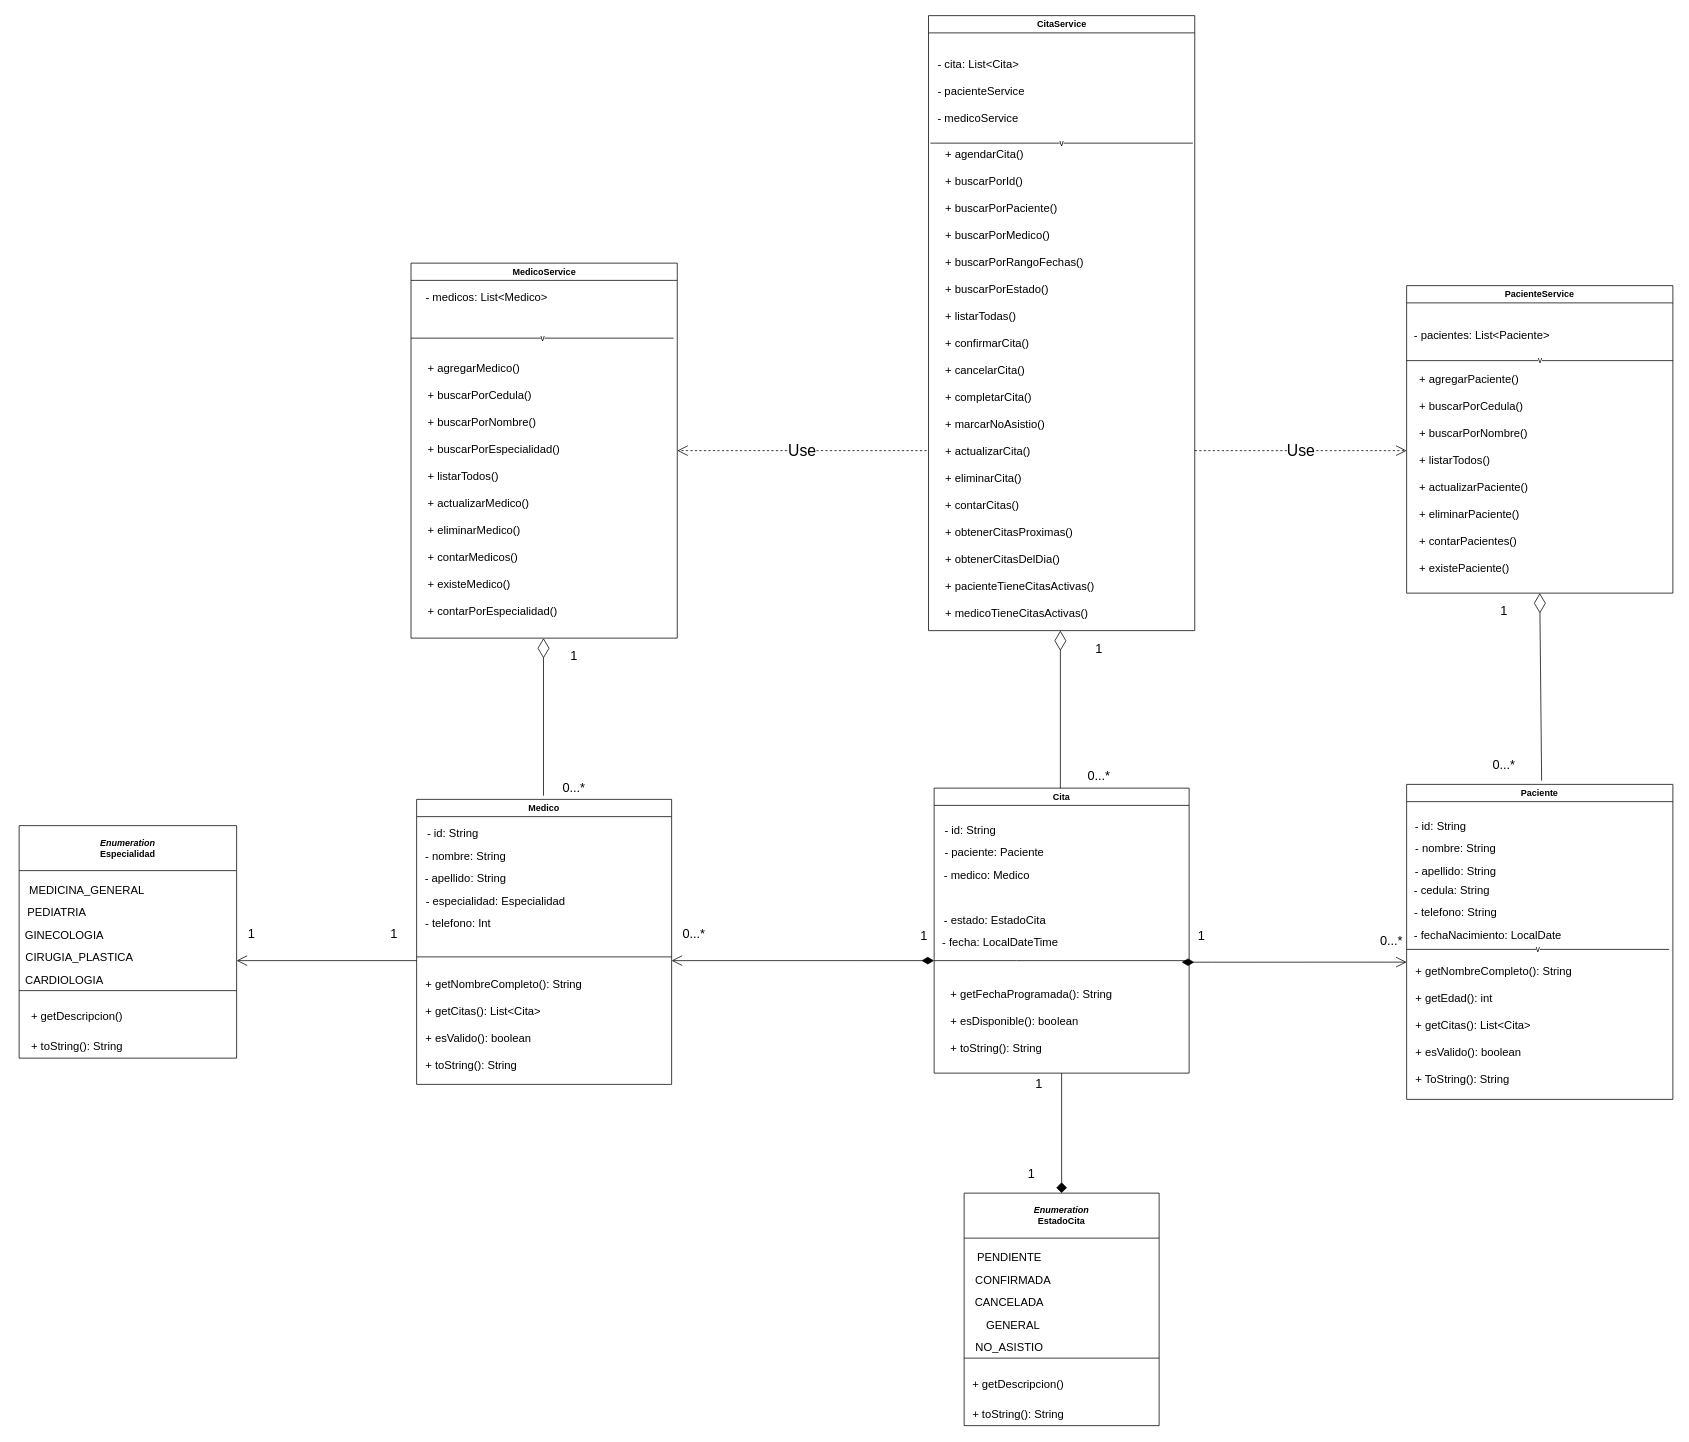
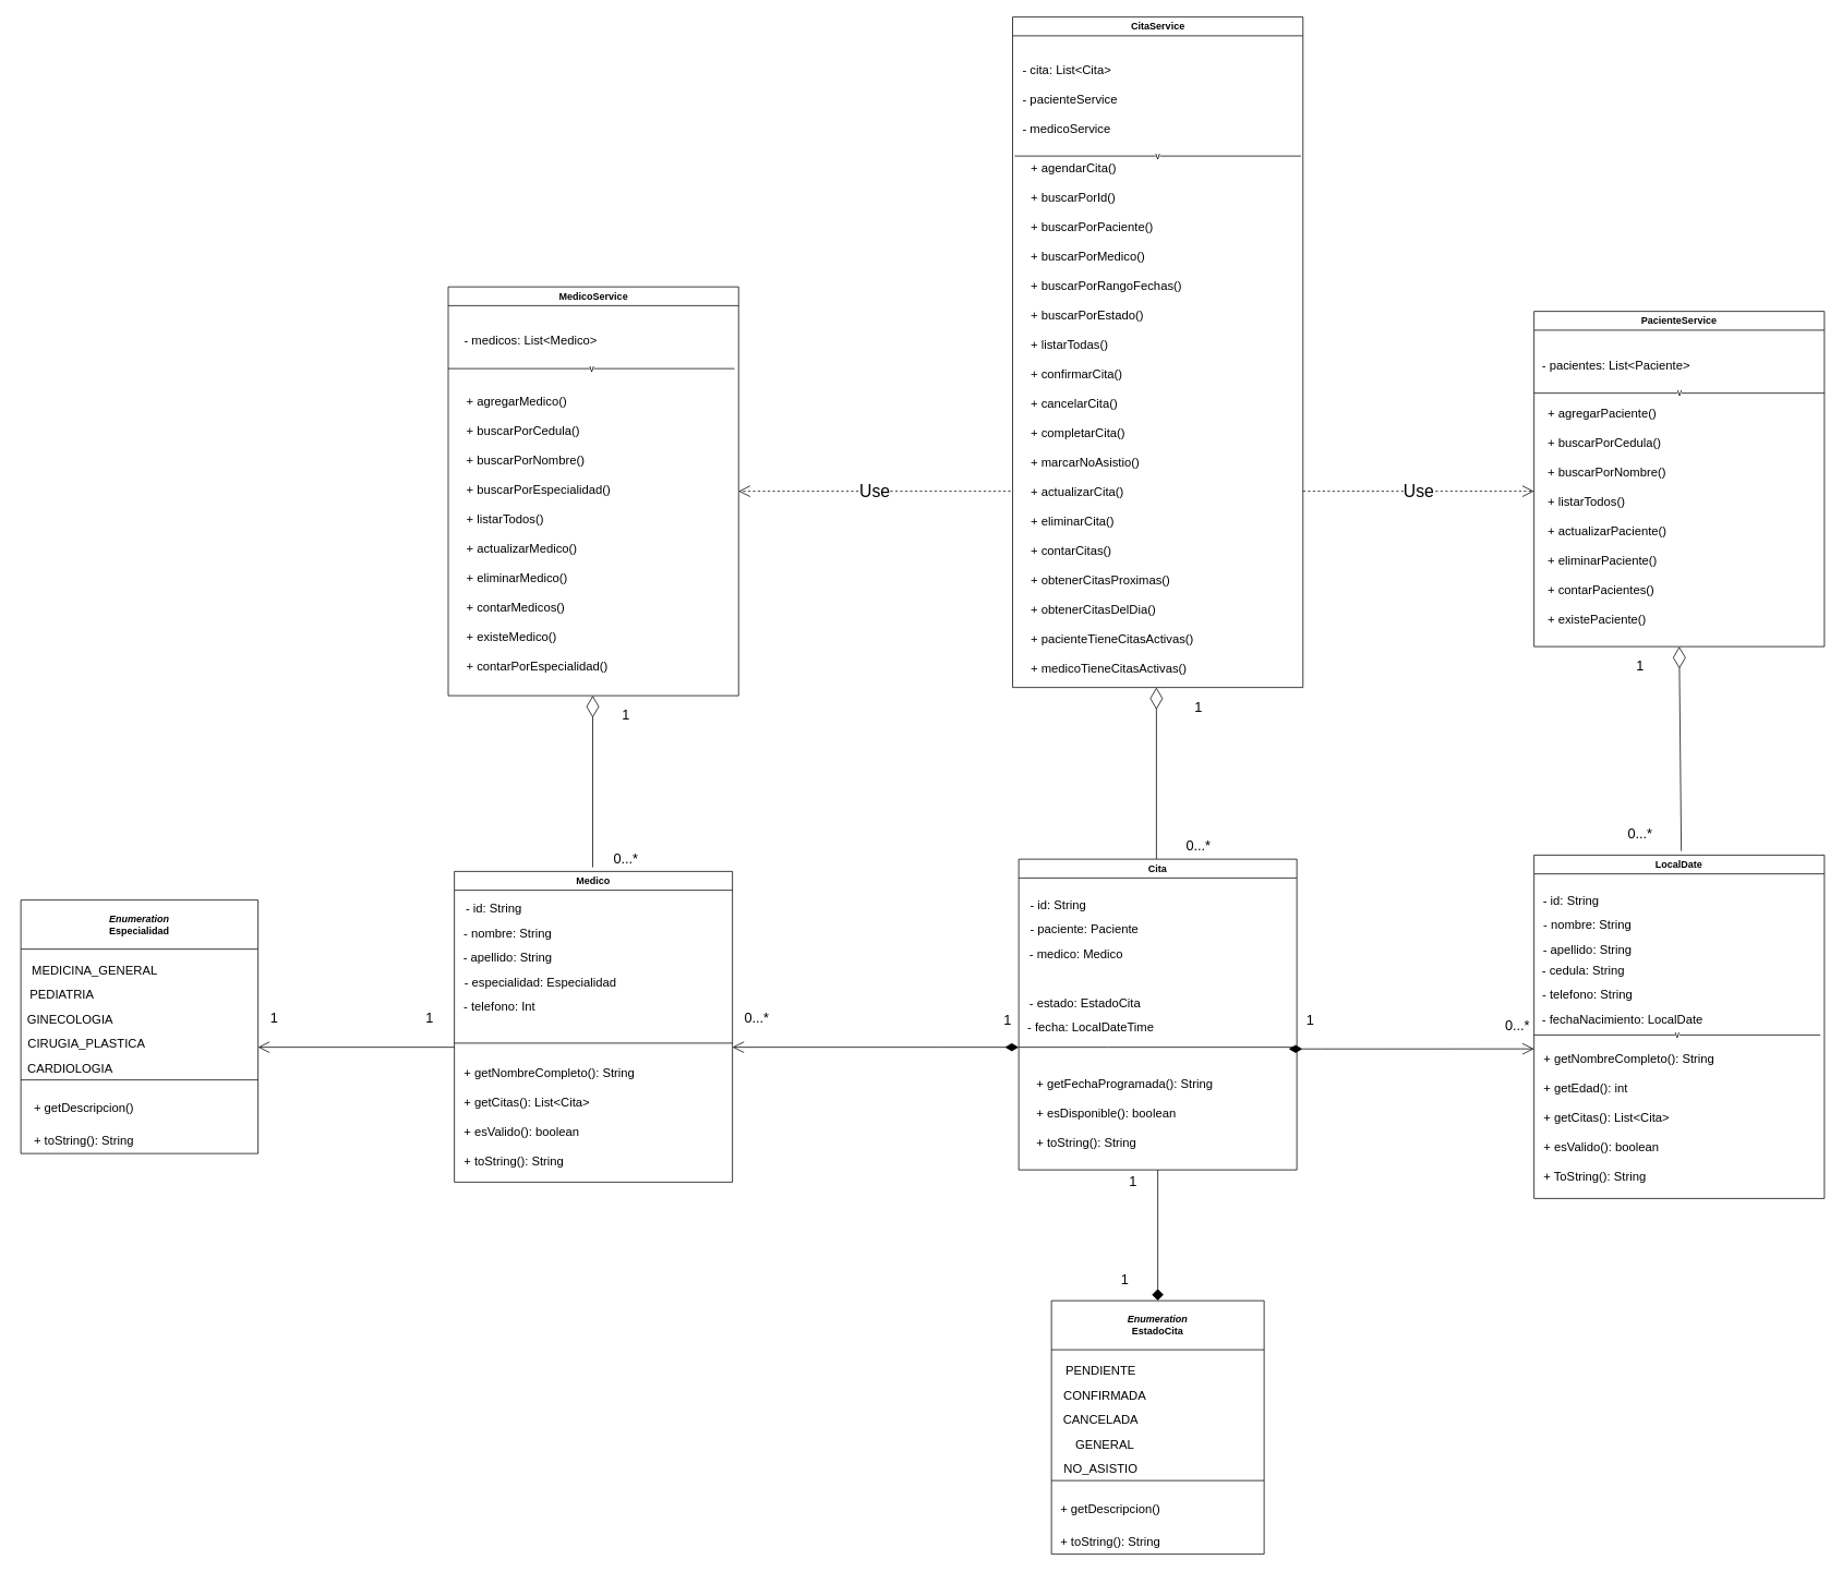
- <mxCell id="56" value="- medicos: List&amp;lt;Medico&amp;gt;" style="text;html=1;align=center;verticalAlign=middle;resizable=0;points=[];autosize=1;strokeColor=none;fillColor=none;fontSize=15;" vertex="1" parent="55"><mxGeometry x="5" y="30" width="190" height="30" as="geometry" /></mxCell>
+ <mxCell id="56" value="- medicos: List&amp;lt;Medico&amp;gt;" style="text;html=1;align=center;verticalAlign=middle;resizable=0;points=[];autosize=1;strokeColor=none;fillColor=none;fontSize=15;" vertex="1" parent="55"><mxGeometry x="5" y="50" width="190" height="30" as="geometry" /></mxCell>
- <mxCell id="2" value="Paciente" style="swimlane;whiteSpace=wrap;html=1;" parent="1" vertex="1"><mxGeometry x="1875" y="1045" width="355" height="420" as="geometry" /></mxCell>
+ <mxCell id="2" value="LocalDate" style="swimlane;whiteSpace=wrap;html=1;" parent="1" vertex="1"><mxGeometry x="1875" y="1045" width="355" height="420" as="geometry" /></mxCell>
